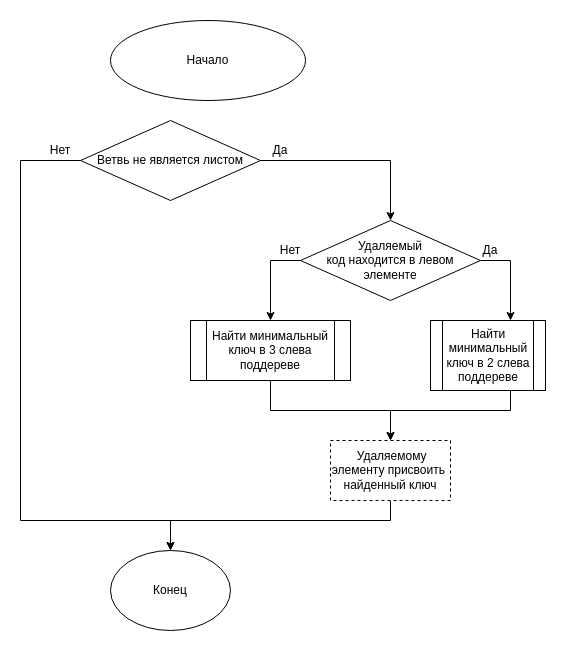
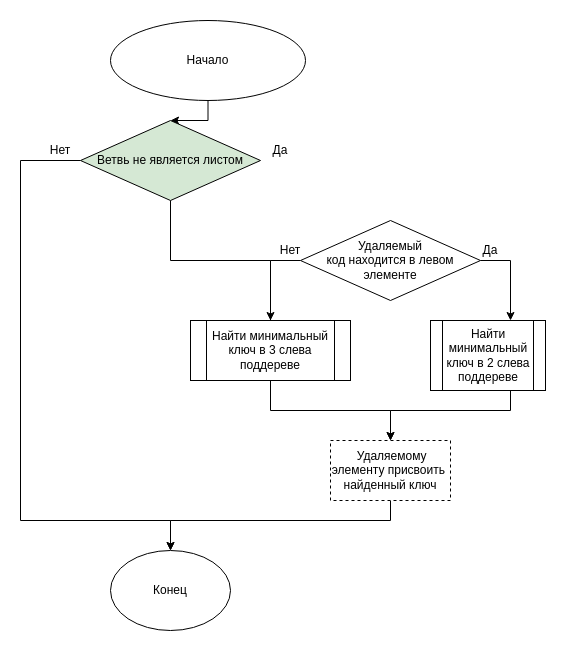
+ <mxCell id="2" style="edgeStyle=orthogonalEdgeStyle;rounded=0;orthogonalLoop=1;jettySize=auto;html=1;" edge="1" parent="1" source="3" target="7"><mxGeometry relative="1" as="geometry" /></mxCell>
- <mxCell id="7" value="Ветвь не является листом" style="rhombus;whiteSpace=wrap;html=1;" vertex="1" parent="1"><mxGeometry x="80" y="120" width="180" height="80" as="geometry" /></mxCell>
+ <mxCell id="7" value="Ветвь не является листом" style="rhombus;whiteSpace=wrap;html=1;fillColor=#d5e8d4;" vertex="1" parent="1"><mxGeometry x="80" y="120" width="180" height="80" as="geometry" /></mxCell>
- <mxCell id="6" style="edgeStyle=orthogonalEdgeStyle;rounded=0;orthogonalLoop=1;jettySize=auto;html=1;" edge="1" parent="1" source="7" target="10"><mxGeometry relative="1" as="geometry" /></mxCell>
+ <mxCell id="6" style="edgeStyle=orthogonalEdgeStyle;rounded=0;orthogonalLoop=1;jettySize=auto;html=1;" edge="1" parent="1" source="7" target="14"><mxGeometry relative="1" as="geometry" /></mxCell>
- <mxCell id="9" style="edgeStyle=orthogonalEdgeStyle;rounded=0;orthogonalLoop=1;jettySize=auto;html=1;" edge="1" parent="1" source="10" target="14"><mxGeometry relative="1" as="geometry"><Array as="points"><mxPoint x="270" y="260" /></Array></mxGeometry></mxCell>
+ <mxCell id="9" style="edgeStyle=orthogonalEdgeStyle;rounded=0;orthogonalLoop=1;jettySize=auto;html=1;endArrow=none;" edge="1" parent="1" source="10" target="14"><mxGeometry relative="1" as="geometry"><Array as="points"><mxPoint x="270" y="260" /></Array></mxGeometry></mxCell>
